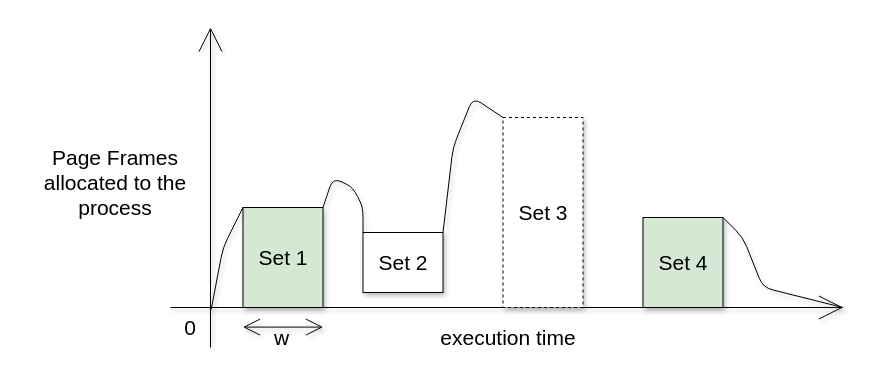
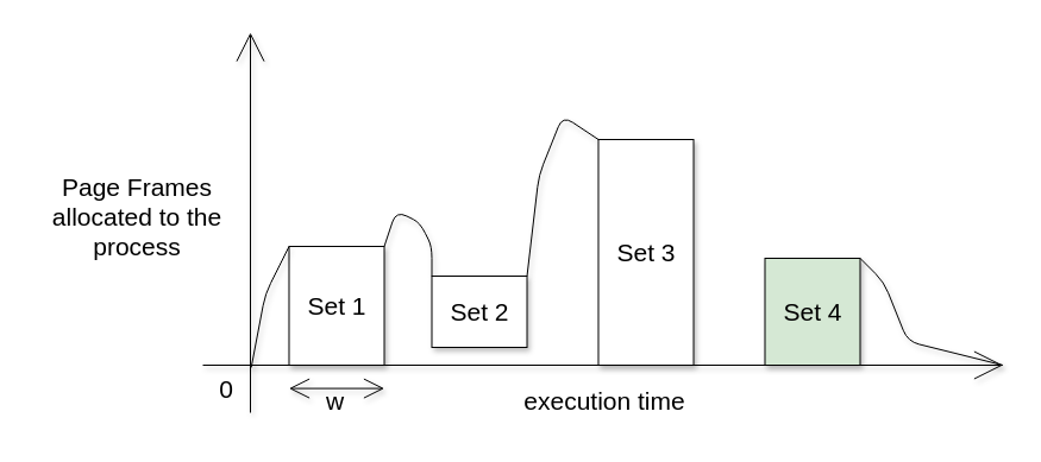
- <mxCell id="11" value="Set 3" style="rounded=0;whiteSpace=wrap;html=1;fontSize=21;shadow=1;dashed=1;" vertex="1" parent="1"><mxGeometry x="502.5" y="110" width="80" height="190" as="geometry" /></mxCell>
+ <mxCell id="11" value="Set 3" style="rounded=0;whiteSpace=wrap;html=1;fontSize=21;shadow=1;" vertex="1" parent="1"><mxGeometry x="502.5" y="110" width="80" height="190" as="geometry" /></mxCell>
- <mxCell id="8" value="Set 1" style="rounded=0;whiteSpace=wrap;html=1;fontSize=21;shadow=1;fillColor=#d5e8d4;" vertex="1" parent="1"><mxGeometry x="242.5" y="200" width="80" height="100" as="geometry" /></mxCell>
+ <mxCell id="8" value="Set 1" style="rounded=0;whiteSpace=wrap;html=1;fontSize=21;shadow=1;" vertex="1" parent="1"><mxGeometry x="242.5" y="200" width="80" height="100" as="geometry" /></mxCell>
